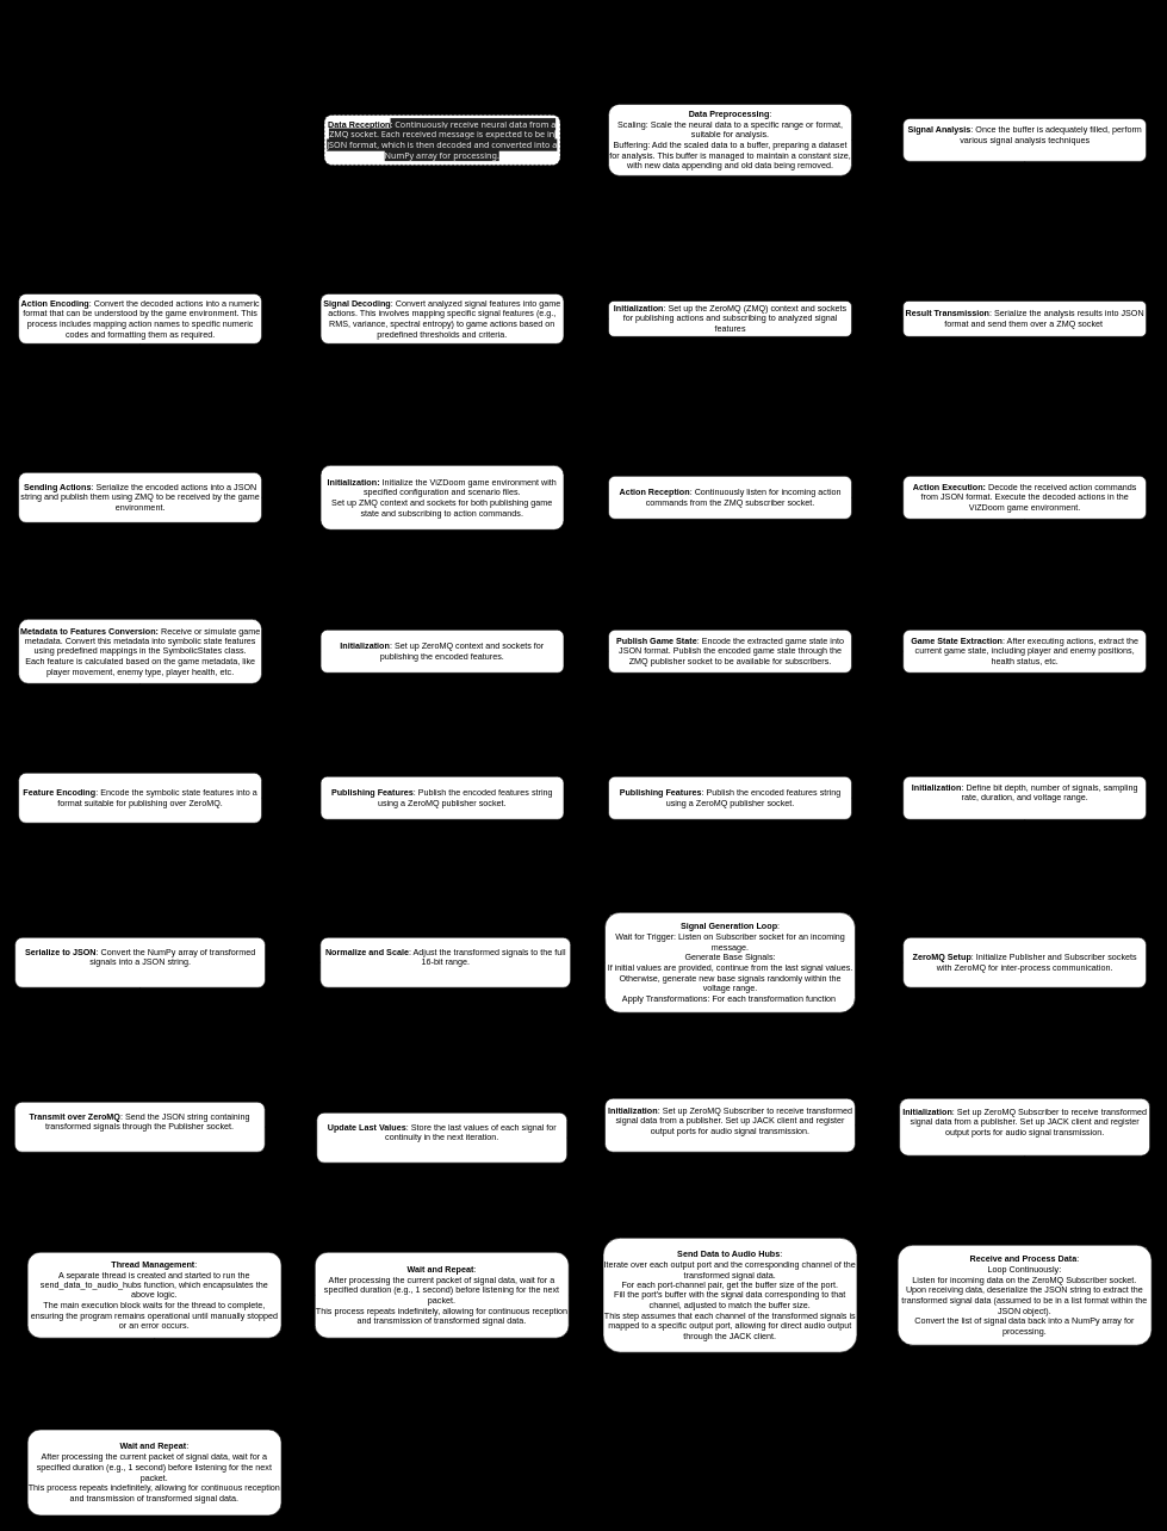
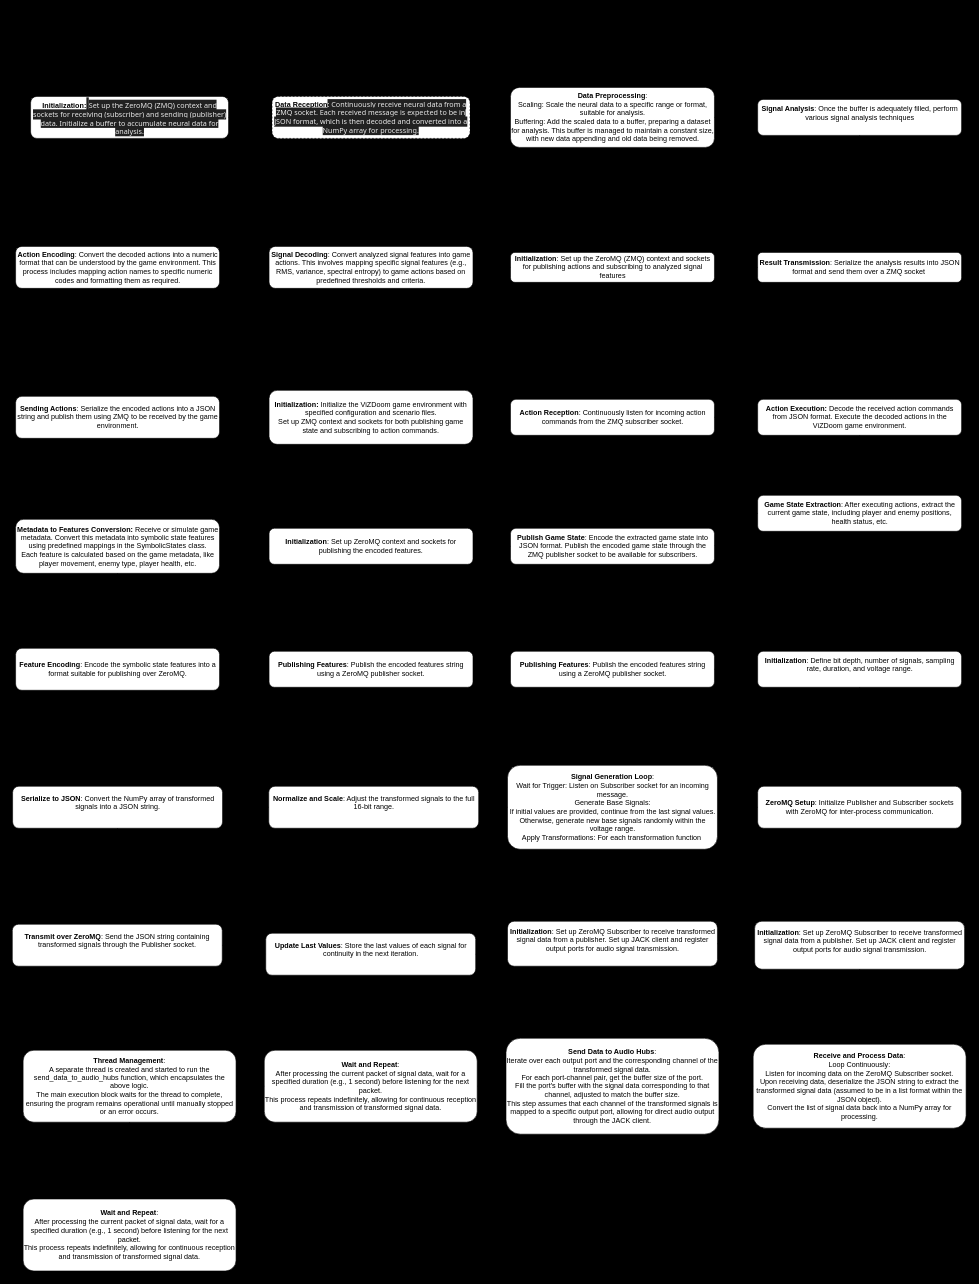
+ <mxCell id="2" value="&lt;b&gt;Initialization:&lt;/b&gt;&lt;span style=&quot;color: rgb(236, 236, 236); font-family: Söhne, ui-sans-serif, system-ui, -apple-system, &amp;quot;Segoe UI&amp;quot;, Roboto, Ubuntu, Cantarell, &amp;quot;Noto Sans&amp;quot;, sans-serif, &amp;quot;Helvetica Neue&amp;quot;, Arial, &amp;quot;Apple Color Emoji&amp;quot;, &amp;quot;Segoe UI Emoji&amp;quot;, &amp;quot;Segoe UI Symbol&amp;quot;, &amp;quot;Noto Color Emoji&amp;quot;; font-size: 16px; text-align: left; background-color: rgb(33, 33, 33);&quot;&gt;&amp;nbsp;&lt;/span&gt;&lt;span style=&quot;color: rgb(236, 236, 236); font-family: Söhne, ui-sans-serif, system-ui, -apple-system, &amp;quot;Segoe UI&amp;quot;, Roboto, Ubuntu, Cantarell, &amp;quot;Noto Sans&amp;quot;, sans-serif, &amp;quot;Helvetica Neue&amp;quot;, Arial, &amp;quot;Apple Color Emoji&amp;quot;, &amp;quot;Segoe UI Emoji&amp;quot;, &amp;quot;Segoe UI Symbol&amp;quot;, &amp;quot;Noto Color Emoji&amp;quot;; text-align: left; background-color: rgb(33, 33, 33);&quot;&gt;&lt;font style=&quot;font-size: 12px;&quot;&gt;Set up the ZeroMQ (ZMQ) context and sockets for receiving (subscriber) and sending (publisher) data. Initialize a buffer to accumulate neural data for analysis.&lt;/font&gt;&lt;/span&gt;" style="rounded=1;whiteSpace=wrap;html=1;" vertex="1" parent="1"><mxGeometry x="50.5" y="160" width="330" height="70" as="geometry" /></mxCell>
+ <mxCell id="37" value="" style="endArrow=classic;html=1;rounded=0;exitX=1;exitY=0.5;exitDx=0;exitDy=0;entryX=0;entryY=0.5;entryDx=0;entryDy=0;" edge="1" parent="1" source="2" target="3"><mxGeometry width="50" height="50" relative="1" as="geometry"><mxPoint x="535.5" y="530" as="sourcePoint" /><mxPoint x="585.5" y="480" as="targetPoint" /></mxGeometry></mxCell>
- <mxCell id="18" value="&lt;b&gt;Game State Extraction&lt;/b&gt;: After executing actions, extract the current game state, including player and enemy positions, health status, etc." style="rounded=1;whiteSpace=wrap;html=1;" vertex="1" parent="1"><mxGeometry x="1262.5" y="880" width="340" height="60" as="geometry" /></mxCell>
+ <mxCell id="18" value="&lt;b&gt;Game State Extraction&lt;/b&gt;: After executing actions, extract the current game state, including player and enemy positions, health status, etc." style="rounded=1;whiteSpace=wrap;html=1;" vertex="1" parent="1"><mxGeometry x="1262.5" y="825" width="340" height="60" as="geometry" /></mxCell>
